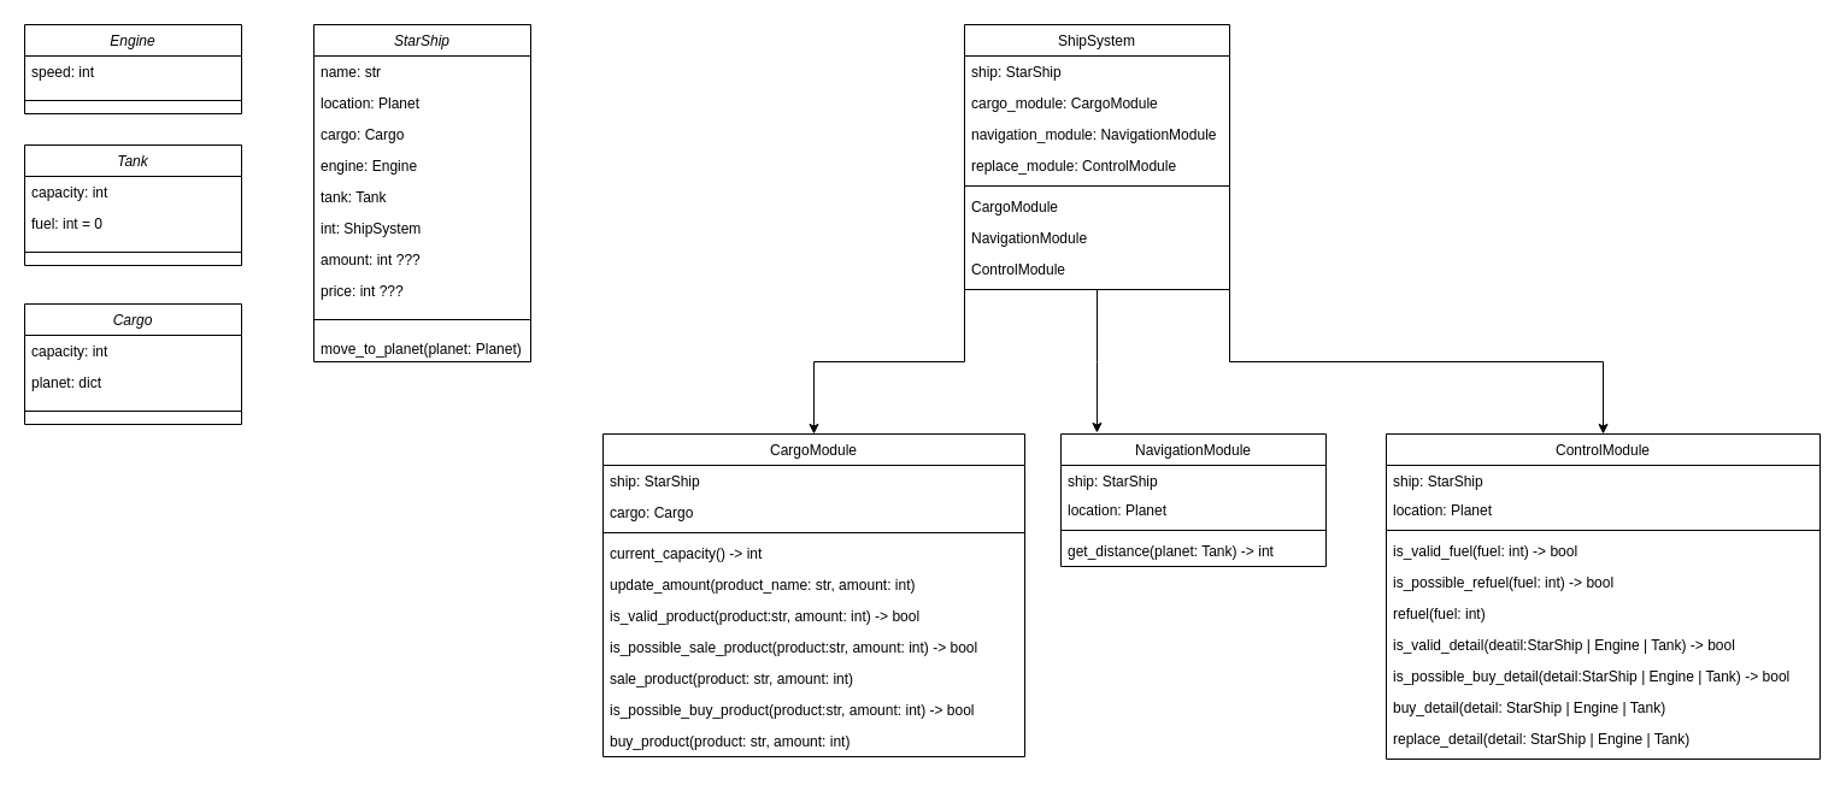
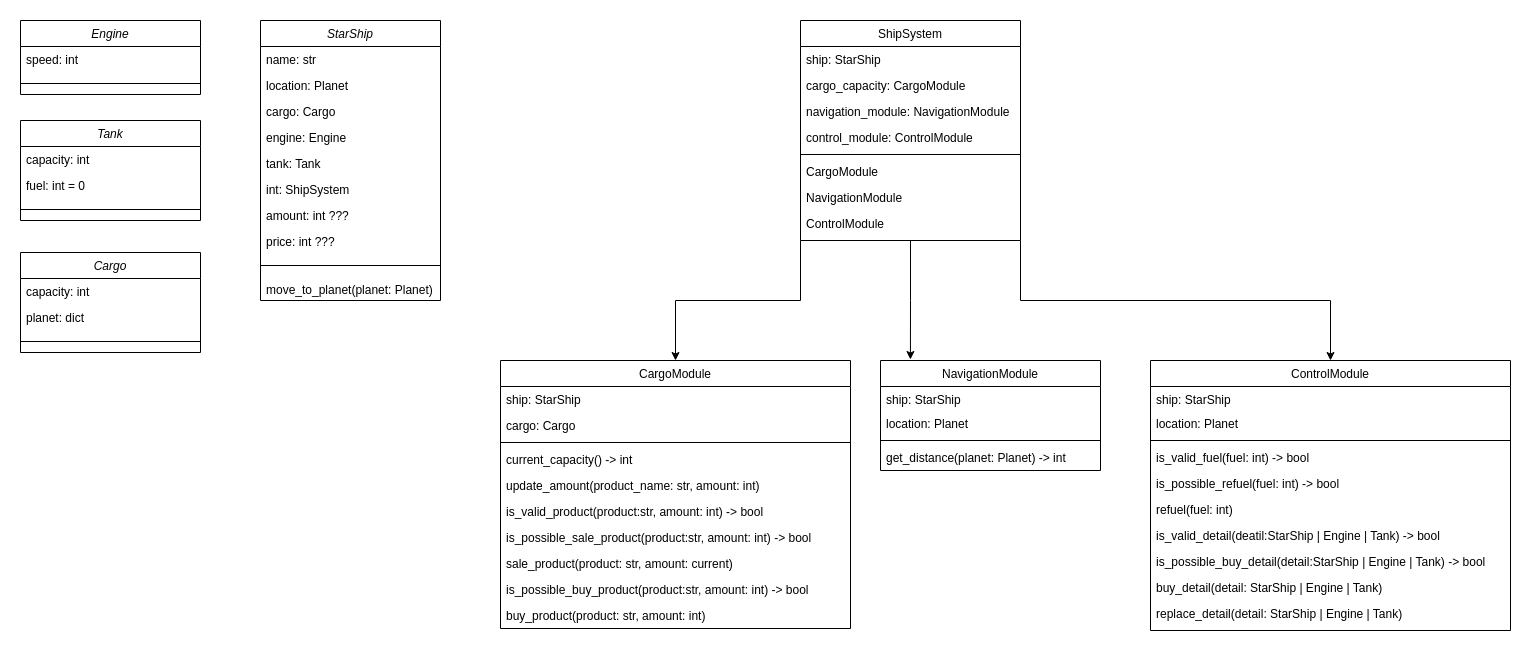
- <mxCell id="18" value="cargo_module: CargoModule" style="text;align=left;verticalAlign=top;spacingLeft=4;spacingRight=4;overflow=hidden;rotatable=0;points=[[0,0.5],[1,0.5]];portConstraint=eastwest;rounded=0;shadow=0;html=0;" parent="16" vertex="1"><mxGeometry y="52" width="220" height="26" as="geometry" /></mxCell>
+ <mxCell id="18" value="cargo_capacity: CargoModule" style="text;align=left;verticalAlign=top;spacingLeft=4;spacingRight=4;overflow=hidden;rotatable=0;points=[[0,0.5],[1,0.5]];portConstraint=eastwest;rounded=0;shadow=0;html=0;" parent="16" vertex="1"><mxGeometry y="52" width="220" height="26" as="geometry" /></mxCell>
- <mxCell id="20" value="replace_module: ControlModule" style="text;align=left;verticalAlign=top;spacingLeft=4;spacingRight=4;overflow=hidden;rotatable=0;points=[[0,0.5],[1,0.5]];portConstraint=eastwest;rounded=0;shadow=0;html=0;" parent="16" vertex="1"><mxGeometry y="104" width="220" height="26" as="geometry" /></mxCell>
+ <mxCell id="20" value="control_module: ControlModule" style="text;align=left;verticalAlign=top;spacingLeft=4;spacingRight=4;overflow=hidden;rotatable=0;points=[[0,0.5],[1,0.5]];portConstraint=eastwest;rounded=0;shadow=0;html=0;" parent="16" vertex="1"><mxGeometry y="104" width="220" height="26" as="geometry" /></mxCell>
- <mxCell id="40" value="get_distance(planet: Tank) -&gt; int" style="text;align=left;verticalAlign=top;spacingLeft=4;spacingRight=4;overflow=hidden;rotatable=0;points=[[0,0.5],[1,0.5]];portConstraint=eastwest;" parent="36" vertex="1"><mxGeometry y="84" width="220" height="26" as="geometry" /></mxCell>
+ <mxCell id="40" value="get_distance(planet: Planet) -&gt; int" style="text;align=left;verticalAlign=top;spacingLeft=4;spacingRight=4;overflow=hidden;rotatable=0;points=[[0,0.5],[1,0.5]];portConstraint=eastwest;" parent="36" vertex="1"><mxGeometry y="84" width="220" height="26" as="geometry" /></mxCell>
- <mxCell id="33" value="sale_product(product: str, amount: int)" style="text;align=left;verticalAlign=top;spacingLeft=4;spacingRight=4;overflow=hidden;rotatable=0;points=[[0,0.5],[1,0.5]];portConstraint=eastwest;" parent="25" vertex="1"><mxGeometry y="190" width="350" height="26" as="geometry" /></mxCell>
+ <mxCell id="33" value="sale_product(product: str, amount: current)" style="text;align=left;verticalAlign=top;spacingLeft=4;spacingRight=4;overflow=hidden;rotatable=0;points=[[0,0.5],[1,0.5]];portConstraint=eastwest;" parent="25" vertex="1"><mxGeometry y="190" width="350" height="26" as="geometry" /></mxCell>
